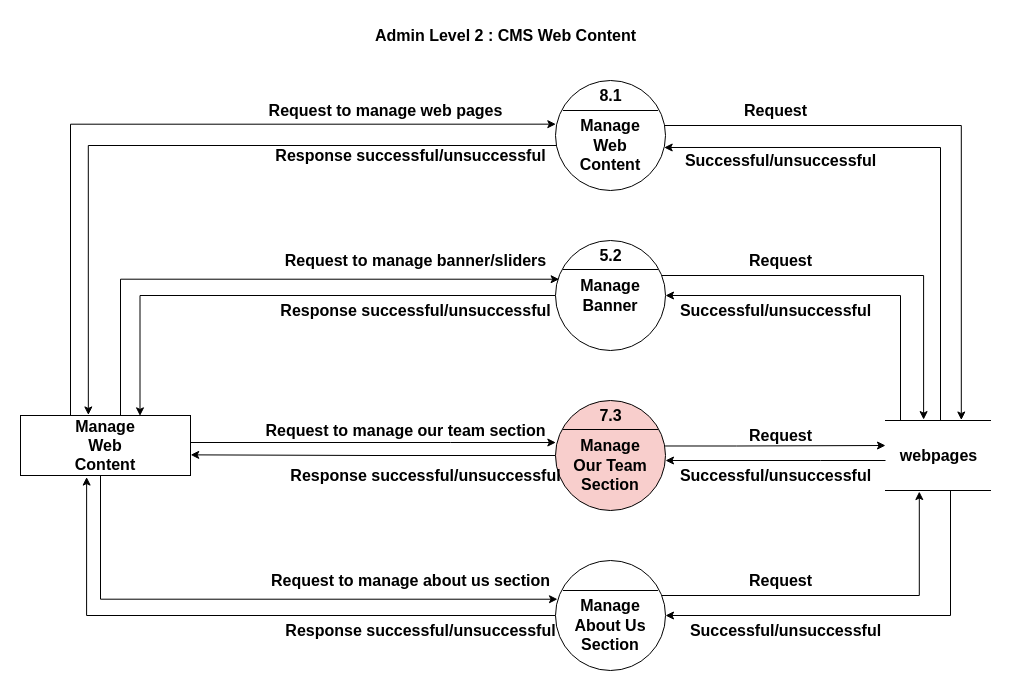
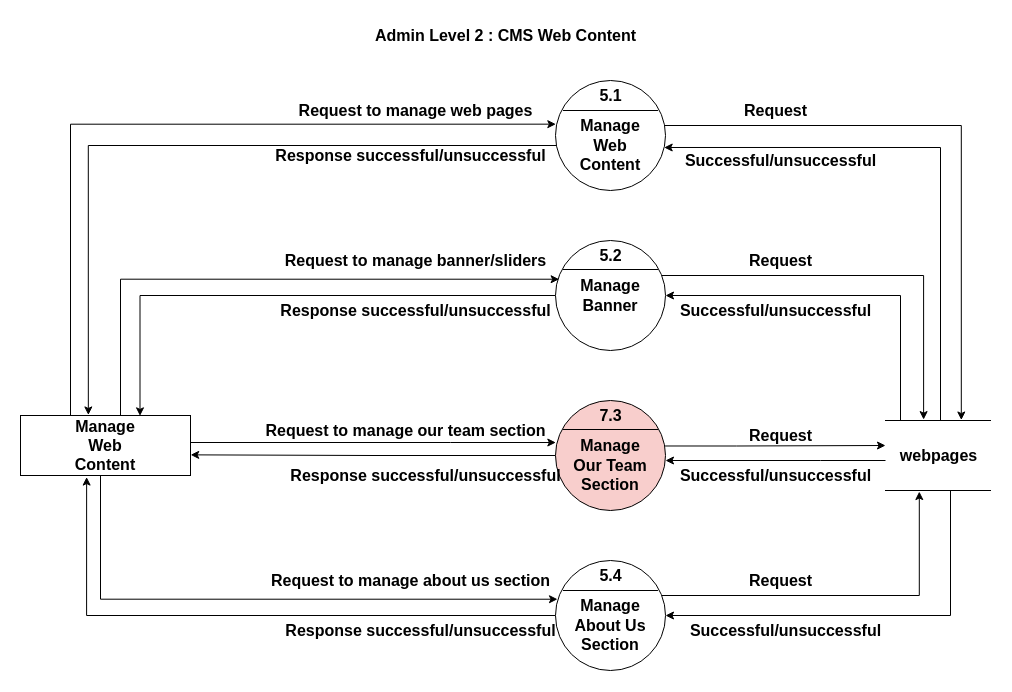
- <mxCell id="25" value="&lt;span style=&quot;font-size: 16px;&quot;&gt;&lt;b&gt;8.1&lt;/b&gt;&lt;/span&gt;" style="text;html=1;align=center;verticalAlign=middle;resizable=0;points=[];autosize=1;strokeColor=none;fillColor=none;" parent="1" vertex="1"><mxGeometry x="585" y="80" width="50" height="30" as="geometry" /></mxCell>
+ <mxCell id="25" value="&lt;span style=&quot;font-size: 16px;&quot;&gt;&lt;b&gt;5.1&lt;/b&gt;&lt;/span&gt;" style="text;html=1;align=center;verticalAlign=middle;resizable=0;points=[];autosize=1;strokeColor=none;fillColor=none;" parent="1" vertex="1"><mxGeometry x="585" y="80" width="50" height="30" as="geometry" /></mxCell>
- <mxCell id="22" value="&lt;b&gt;Request to manage web pages&lt;/b&gt;" style="text;html=1;align=center;verticalAlign=middle;resizable=0;points=[];autosize=1;strokeColor=none;fillColor=none;fontSize=16;" parent="1" vertex="1"><mxGeometry x="255" y="95" width="260" height="30" as="geometry" /></mxCell>
+ <mxCell id="22" value="&lt;b&gt;Request to manage web pages&lt;/b&gt;" style="text;html=1;align=center;verticalAlign=middle;resizable=0;points=[];autosize=1;strokeColor=none;fillColor=none;fontSize=16;" parent="1" vertex="1"><mxGeometry x="285" y="95" width="260" height="30" as="geometry" /></mxCell>
+ <mxCell id="31" value="&lt;span style=&quot;font-size: 16px;&quot;&gt;&lt;b&gt;5.4&lt;/b&gt;&lt;/span&gt;" style="text;html=1;align=center;verticalAlign=middle;resizable=0;points=[];autosize=1;strokeColor=none;fillColor=none;" parent="1" vertex="1"><mxGeometry x="585" y="560" width="50" height="30" as="geometry" /></mxCell>
